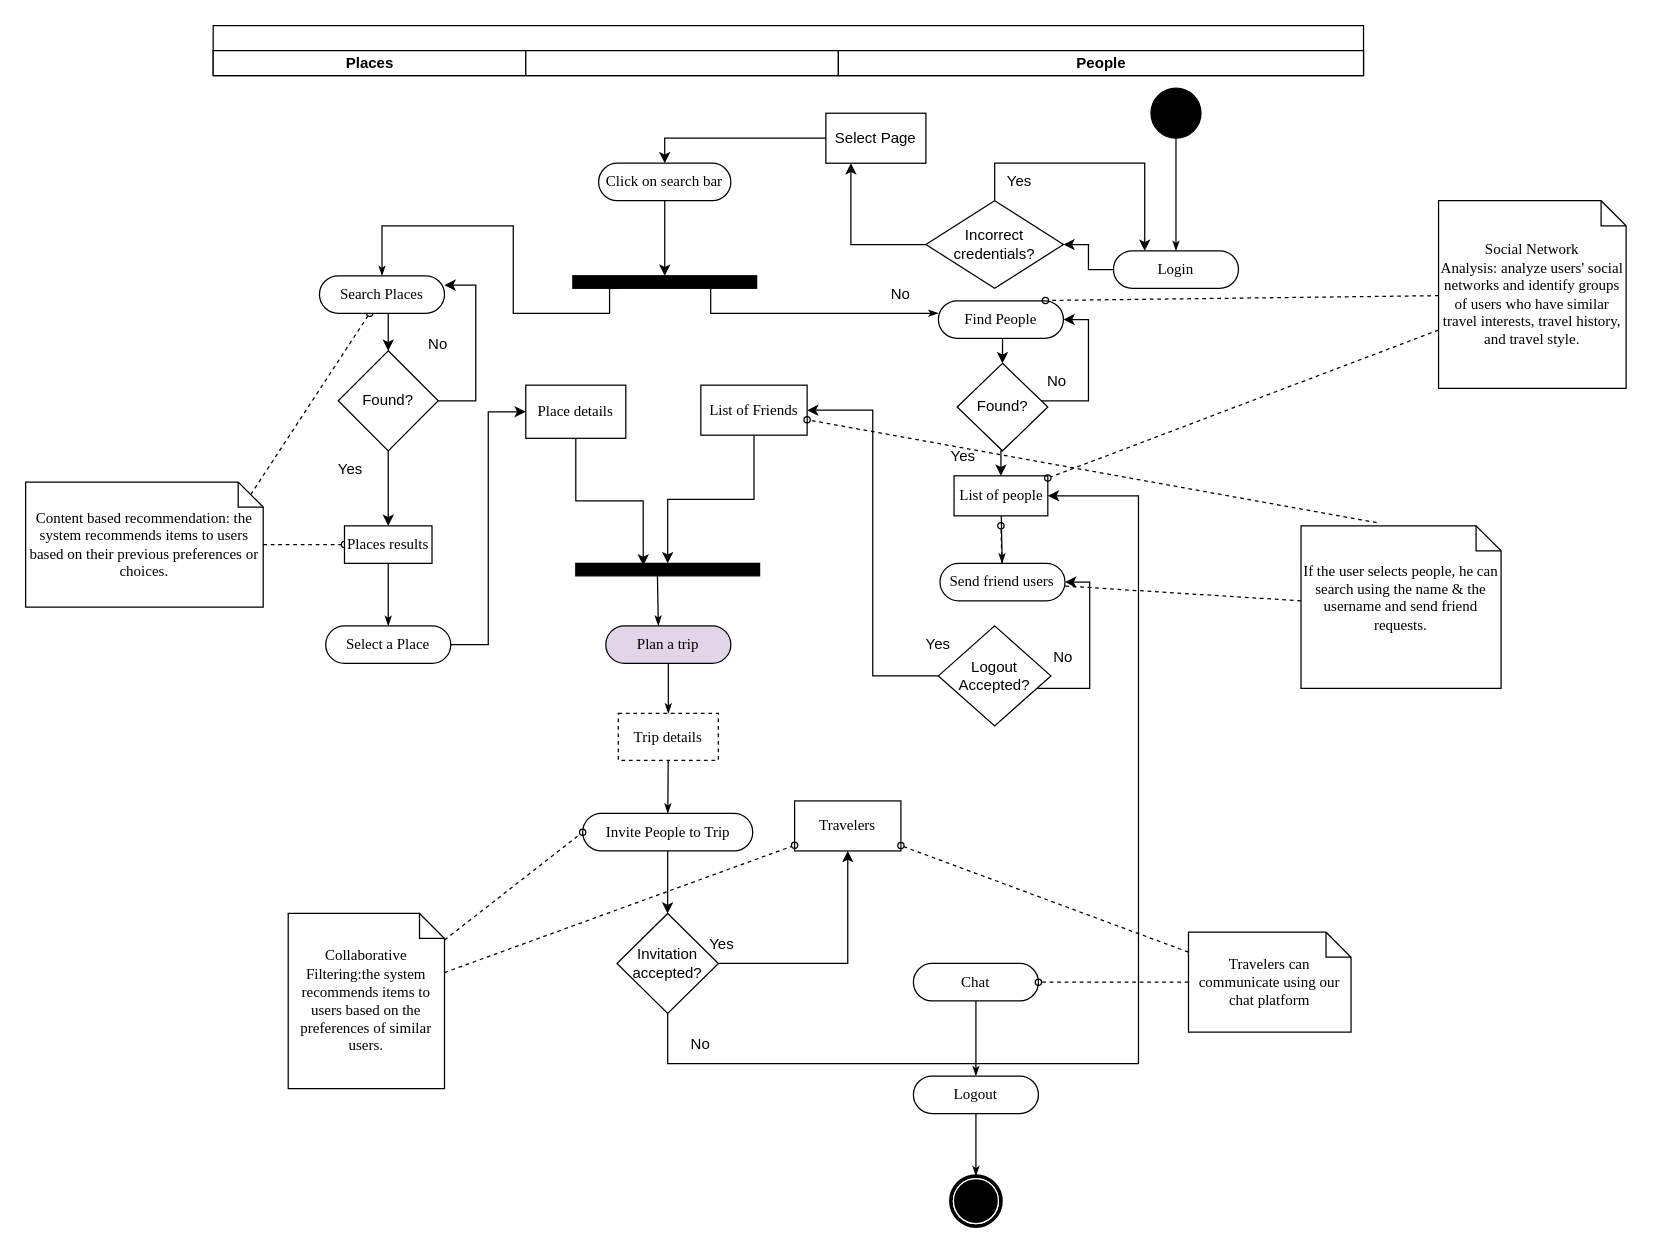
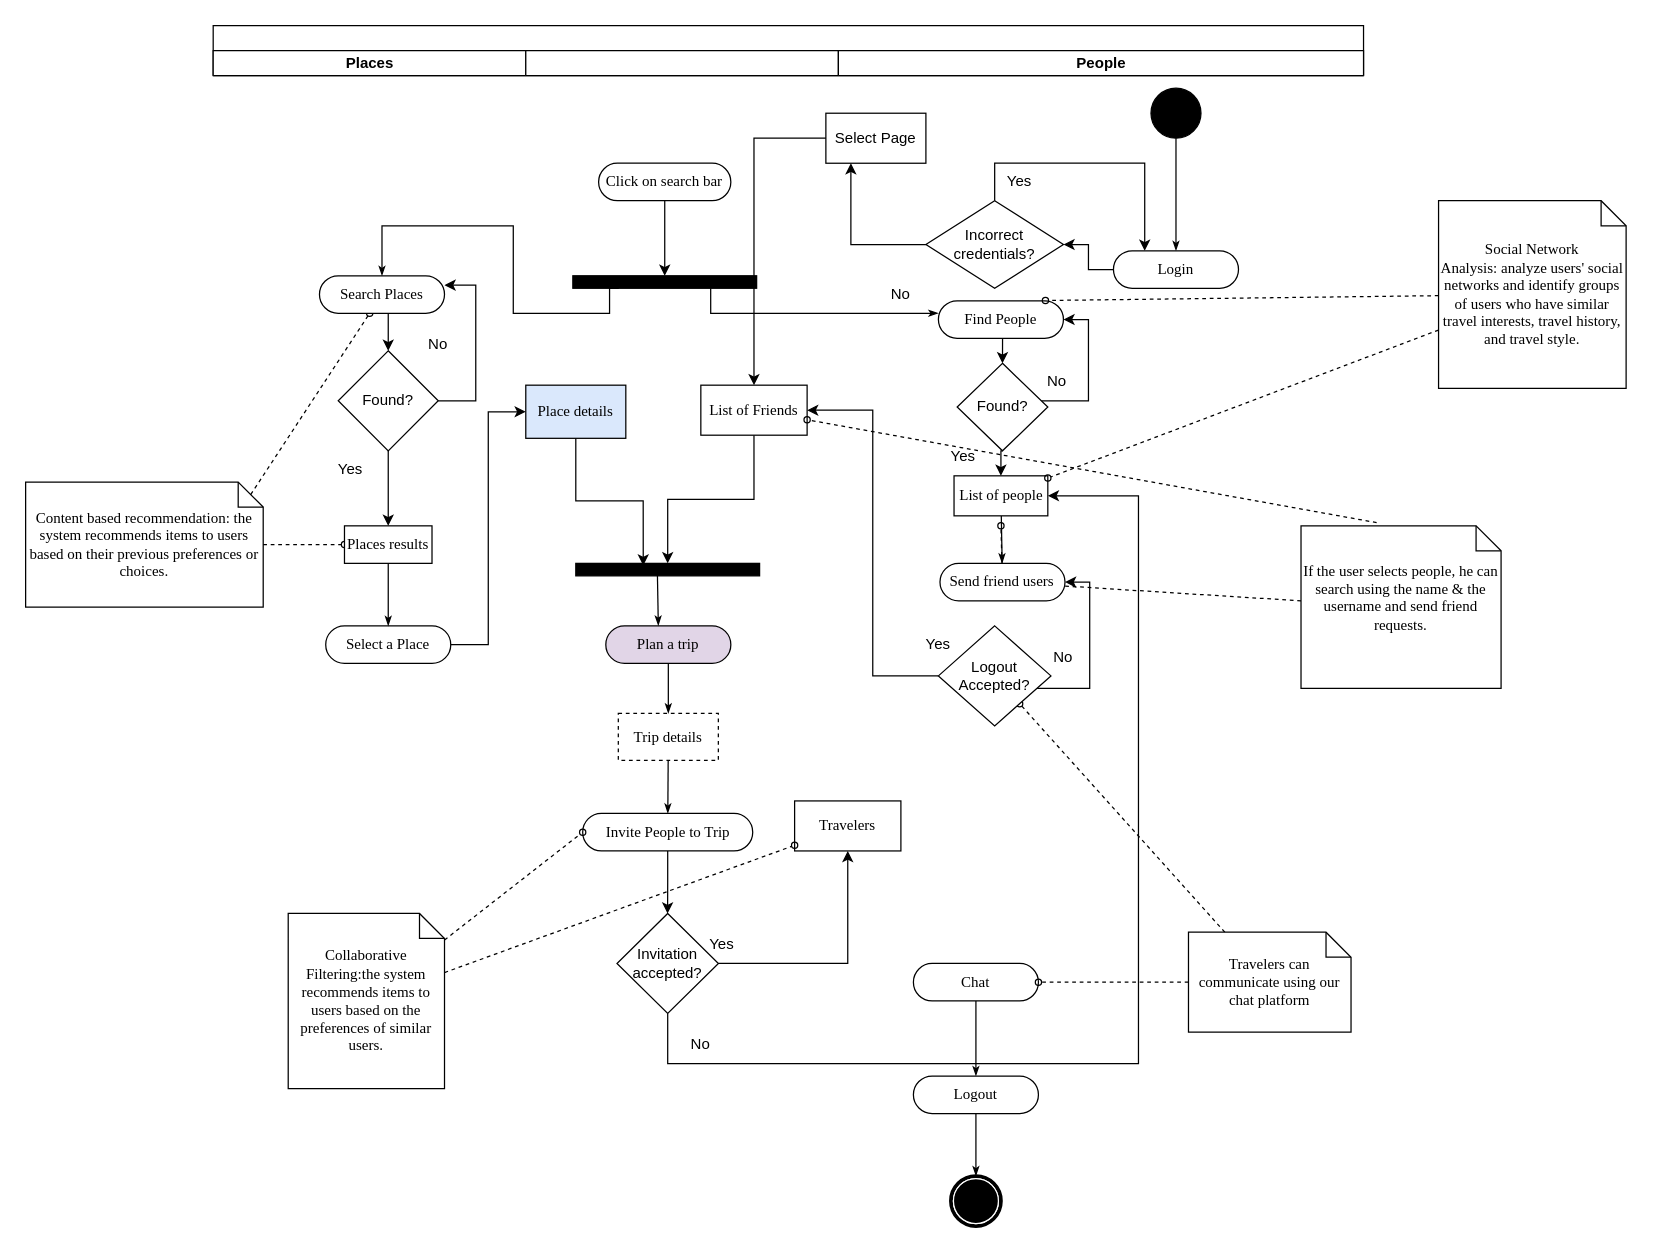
- <mxCell id="61" style="edgeStyle=orthogonalEdgeStyle;rounded=0;orthogonalLoop=1;jettySize=auto;html=1;entryX=0.5;entryY=0;entryDx=0;entryDy=0;" edge="1" parent="1" source="60" target="26"><mxGeometry relative="1" as="geometry" /></mxCell>
+ <mxCell id="61" style="edgeStyle=orthogonalEdgeStyle;rounded=0;orthogonalLoop=1;jettySize=auto;html=1;" edge="1" parent="1" source="60" target="72"><mxGeometry relative="1" as="geometry" /></mxCell>
- <mxCell id="77" value="Place details" style="rounded=0;whiteSpace=wrap;html=1;shadow=0;comic=0;labelBackgroundColor=none;strokeWidth=1;fontFamily=Verdana;fontSize=12;align=center;arcSize=50;" parent="1" vertex="1"><mxGeometry x="420" y="307.5" width="80" height="42.5" as="geometry" /></mxCell>
+ <mxCell id="77" value="Place details" style="rounded=0;whiteSpace=wrap;html=1;shadow=0;comic=0;labelBackgroundColor=none;strokeWidth=1;fontFamily=Verdana;fontSize=12;align=center;arcSize=50;fillColor=#dae8fc;" parent="1" vertex="1"><mxGeometry x="420" y="307.5" width="80" height="42.5" as="geometry" /></mxCell>
- <mxCell id="45" style="edgeStyle=none;rounded=0;html=1;dashed=1;labelBackgroundColor=none;startArrow=none;startFill=0;startSize=5;endArrow=oval;endFill=0;endSize=5;jettySize=auto;orthogonalLoop=1;strokeWidth=1;fontFamily=Verdana;fontSize=12" parent="32" source="46" target="37" edge="1"><mxGeometry relative="1" as="geometry" /></mxCell>
+ <mxCell id="45" style="edgeStyle=none;rounded=0;html=1;dashed=1;labelBackgroundColor=none;startArrow=none;startFill=0;startSize=5;endArrow=oval;endFill=0;endSize=5;jettySize=auto;orthogonalLoop=1;strokeWidth=1;fontFamily=Verdana;fontSize=12;" parent="32" source="46" target="53" edge="1"><mxGeometry relative="1" as="geometry" /></mxCell>
